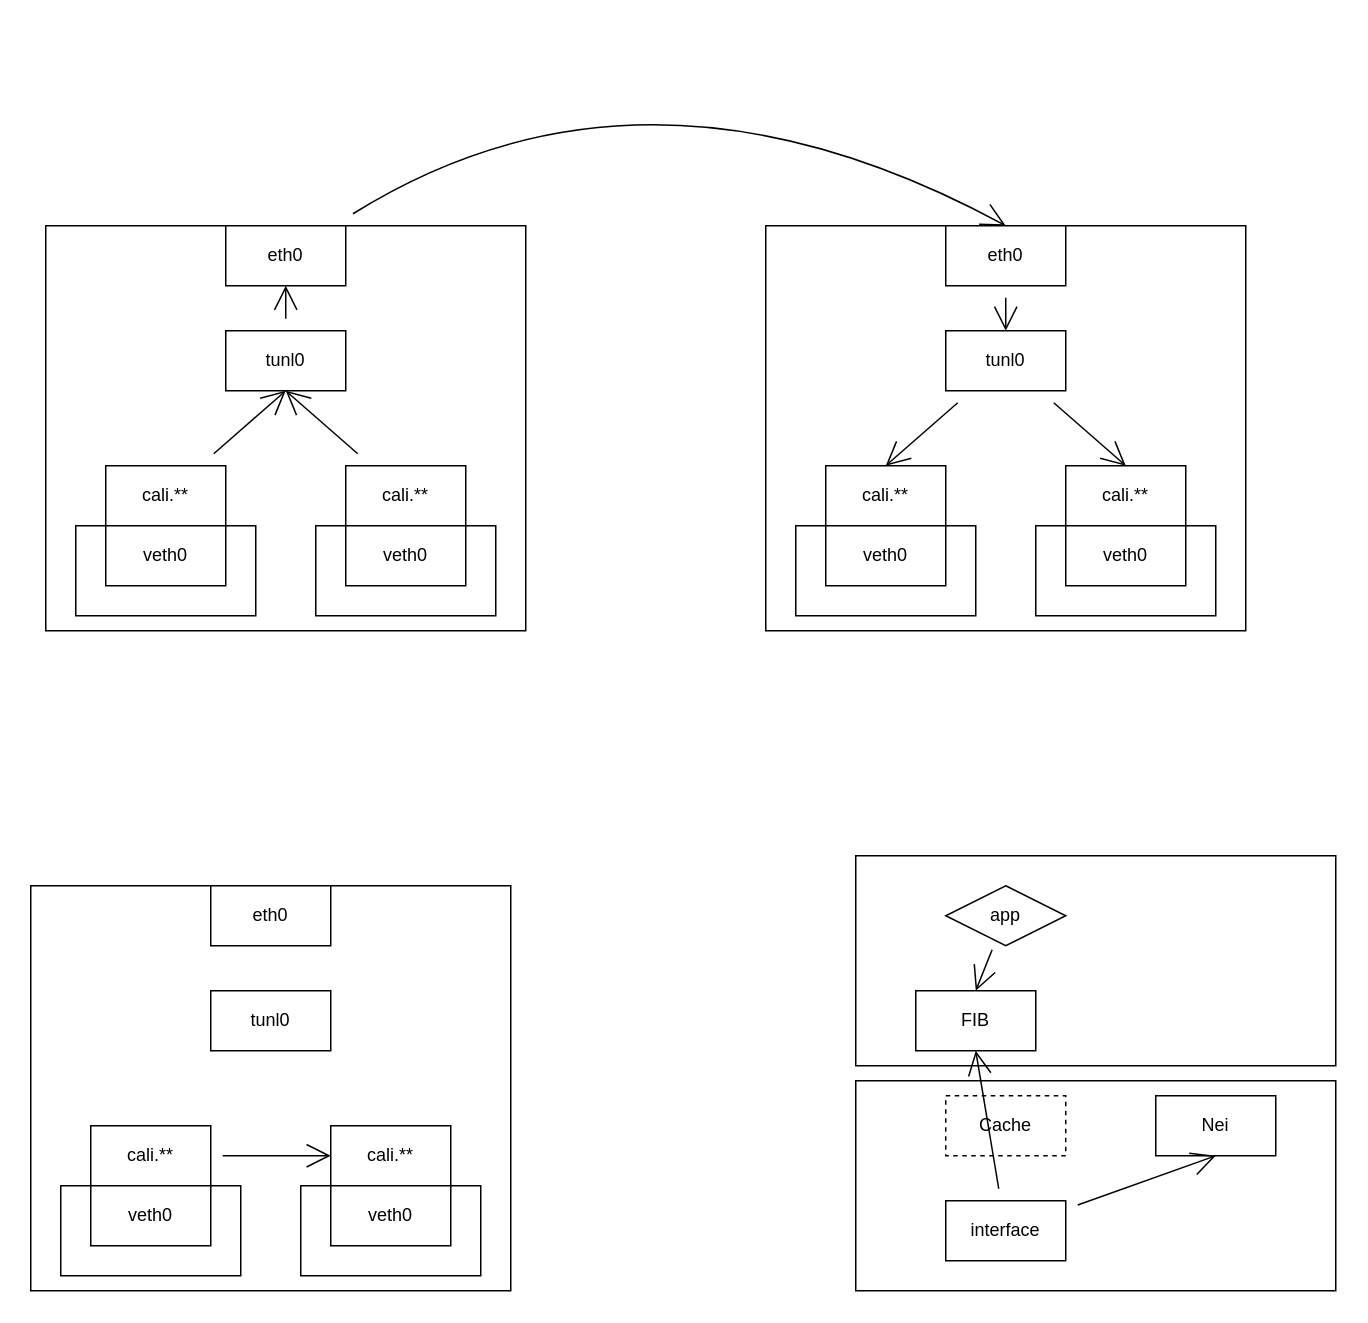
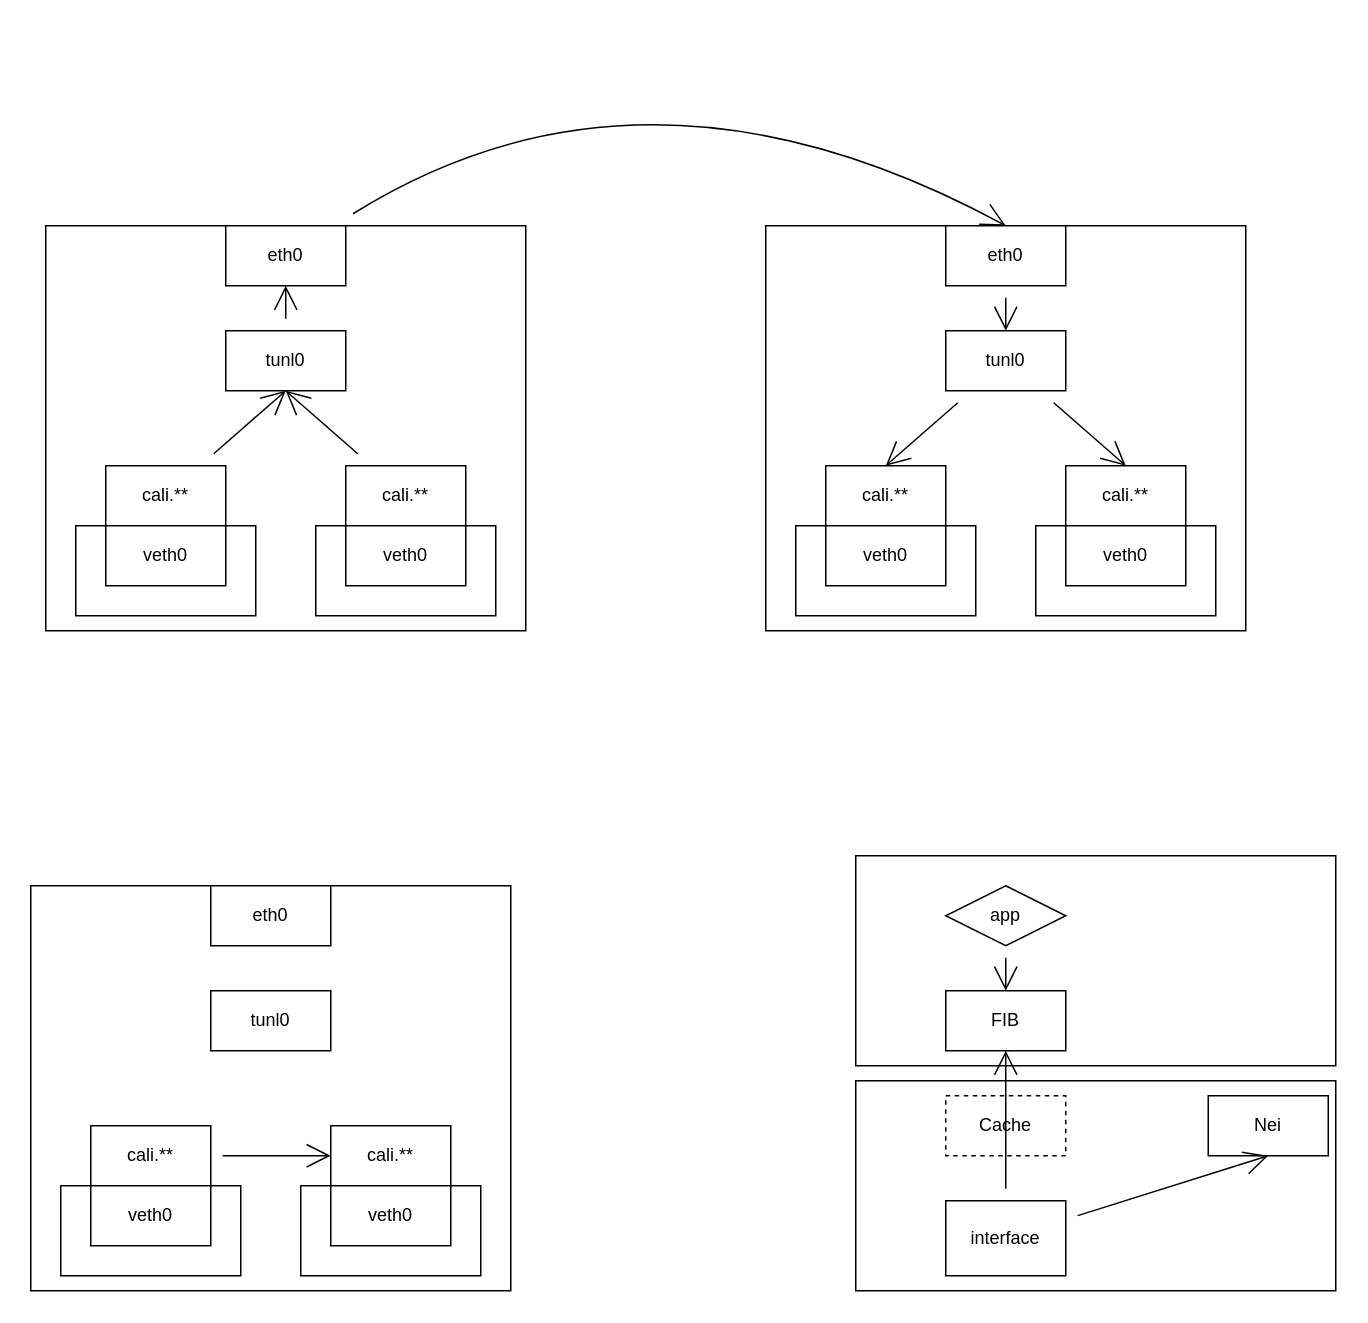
- <mxCell id="41" value="FIB" style="rounded=0;whiteSpace=wrap;html=1;hachureGap=4;pointerEvents=0;" vertex="1" parent="1"><mxGeometry x="610" y="660" width="80" height="40" as="geometry" /></mxCell>
+ <mxCell id="41" value="FIB" style="rounded=0;whiteSpace=wrap;html=1;hachureGap=4;pointerEvents=0;" vertex="1" parent="1"><mxGeometry x="630" y="660" width="80" height="40" as="geometry" /></mxCell>
- <mxCell id="42" value="Nei" style="rounded=0;whiteSpace=wrap;html=1;hachureGap=4;pointerEvents=0;" vertex="1" parent="1"><mxGeometry x="770" y="730" width="80" height="40" as="geometry" /></mxCell>
+ <mxCell id="42" value="Nei" style="rounded=0;whiteSpace=wrap;html=1;hachureGap=4;pointerEvents=0;" vertex="1" parent="1"><mxGeometry x="805" y="730" width="80" height="40" as="geometry" /></mxCell>
- <mxCell id="46" value="interface" style="rounded=0;whiteSpace=wrap;html=1;hachureGap=4;pointerEvents=0;" vertex="1" parent="1"><mxGeometry x="630" y="800" width="80" height="40" as="geometry" /></mxCell>
+ <mxCell id="46" value="interface" style="rounded=0;whiteSpace=wrap;html=1;hachureGap=4;pointerEvents=0;" vertex="1" parent="1"><mxGeometry x="630" y="800" width="80" height="50" as="geometry" /></mxCell>
